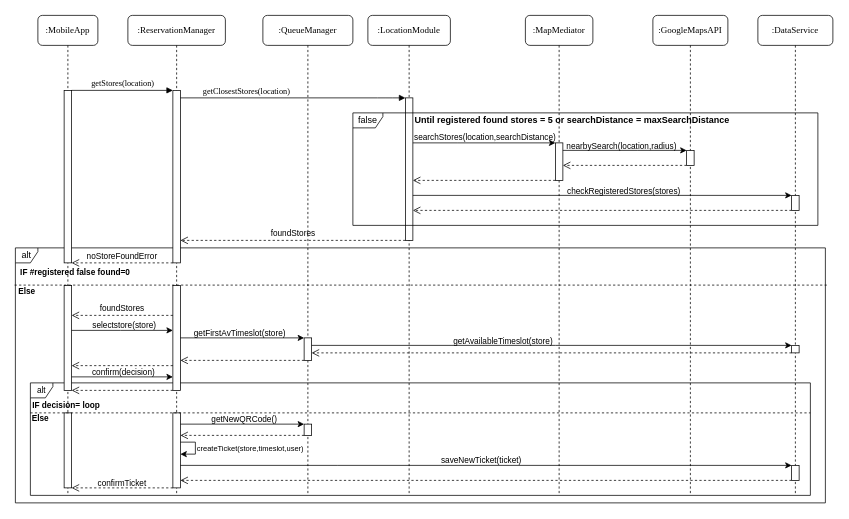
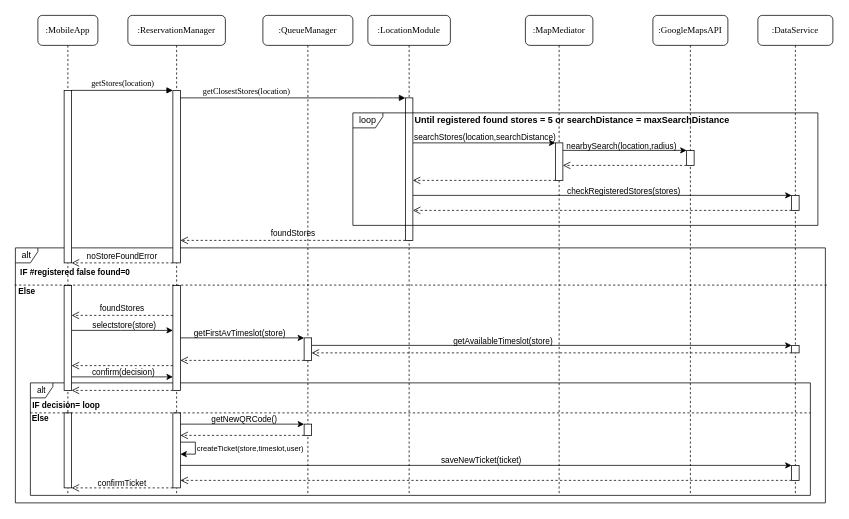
- <mxCell id="68" value="false" style="shape=umlFrame;whiteSpace=wrap;html=1;fontSize=12;width=40;height=20;" vertex="1" parent="1"><mxGeometry x="470" y="150" width="620" height="150" as="geometry" /></mxCell>
+ <mxCell id="68" value="loop" style="shape=umlFrame;whiteSpace=wrap;html=1;fontSize=12;width=40;height=20;" vertex="1" parent="1"><mxGeometry x="470" y="150" width="620" height="150" as="geometry" /></mxCell>
